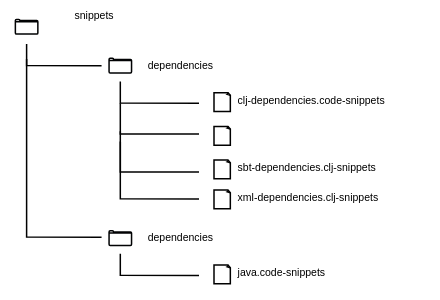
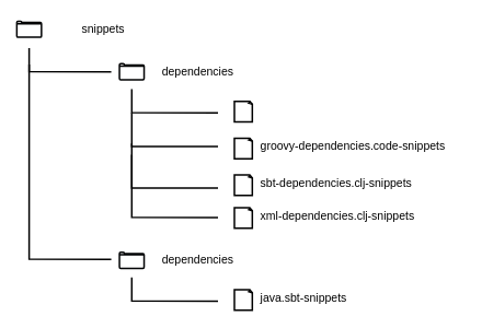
- <mxCell id="3" value="snippets" style="text;html=1;align=center;verticalAlign=middle;resizable=0;points=[];autosize=1;strokeColor=none;fillColor=none;fontSize=14;" vertex="1" parent="1"><mxGeometry x="85" y="5" width="80" height="30" as="geometry" /></mxCell>
+ <mxCell id="3" value="snippets" style="text;html=1;align=center;verticalAlign=middle;resizable=0;points=[];autosize=1;strokeColor=none;fillColor=none;fontSize=14;" vertex="1" parent="1"><mxGeometry x="85" y="20" width="80" height="30" as="geometry" /></mxCell>
- <mxCell id="12" value="clj-dependencies.code-snippets" style="text;html=1;align=left;verticalAlign=middle;resizable=0;points=[];autosize=1;strokeColor=none;fillColor=none;fontSize=14;" vertex="1" parent="1"><mxGeometry x="315" y="118" width="220" height="30" as="geometry" /></mxCell>
+ <mxCell id="7" value="groovy-dependencies.code-snippets" style="text;html=1;align=left;verticalAlign=middle;resizable=0;points=[];autosize=1;strokeColor=none;fillColor=none;fontSize=14;" vertex="1" parent="1"><mxGeometry x="315" y="163" width="250" height="30" as="geometry" /></mxCell>
- <mxCell id="24" value="java.code-snippets" style="text;html=1;align=left;verticalAlign=middle;resizable=0;points=[];autosize=1;strokeColor=none;fillColor=none;fontSize=14;" vertex="1" parent="1"><mxGeometry x="315" y="348" width="140" height="30" as="geometry" /></mxCell>
+ <mxCell id="24" value="java.sbt-snippets" style="text;html=1;align=left;verticalAlign=middle;resizable=0;points=[];autosize=1;strokeColor=none;fillColor=none;fontSize=14;" vertex="1" parent="1"><mxGeometry x="315" y="348" width="140" height="30" as="geometry" /></mxCell>
